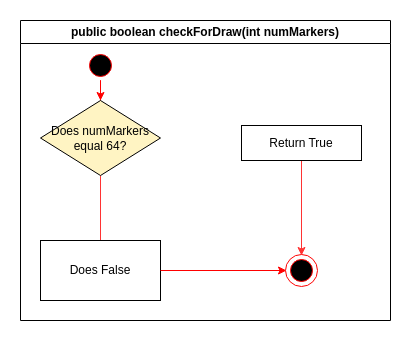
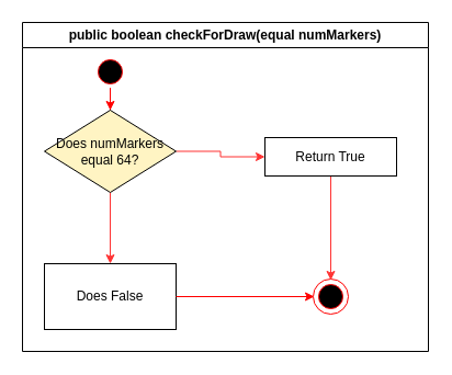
- <mxCell id="2" value="public boolean checkForDraw(int numMarkers)" style="swimlane;whiteSpace=wrap" parent="1" vertex="1"><mxGeometry x="20" y="20" width="370" height="300" as="geometry"><mxRectangle x="530" y="40" width="300" height="23" as="alternateBounds" /></mxGeometry></mxCell>
+ <mxCell id="2" value="public boolean checkForDraw(equal numMarkers)" style="swimlane;whiteSpace=wrap" parent="1" vertex="1"><mxGeometry x="20" y="20" width="370" height="300" as="geometry"><mxRectangle x="530" y="40" width="300" height="23" as="alternateBounds" /></mxGeometry></mxCell>
+ <mxCell id="6" style="edgeStyle=orthogonalEdgeStyle;rounded=0;orthogonalLoop=1;jettySize=auto;html=1;exitX=1;exitY=0.5;exitDx=0;exitDy=0;entryX=0;entryY=0.5;entryDx=0;entryDy=0;strokeColor=#FF3333;" edge="1" parent="2" source="7" target="10"><mxGeometry relative="1" as="geometry" /></mxCell>
- <mxCell id="5" style="edgeStyle=orthogonalEdgeStyle;rounded=0;orthogonalLoop=1;jettySize=auto;html=1;exitX=0.5;exitY=1;exitDx=0;exitDy=0;entryX=0.5;entryY=0;entryDx=0;entryDy=0;strokeColor=#FF3333;endArrow=none;" edge="1" parent="2" source="7" target="8"><mxGeometry relative="1" as="geometry" /></mxCell>
+ <mxCell id="5" style="edgeStyle=orthogonalEdgeStyle;rounded=0;orthogonalLoop=1;jettySize=auto;html=1;exitX=0.5;exitY=1;exitDx=0;exitDy=0;entryX=0.5;entryY=0;entryDx=0;entryDy=0;strokeColor=#FF3333;" edge="1" parent="2" source="7" target="8"><mxGeometry relative="1" as="geometry" /></mxCell>
